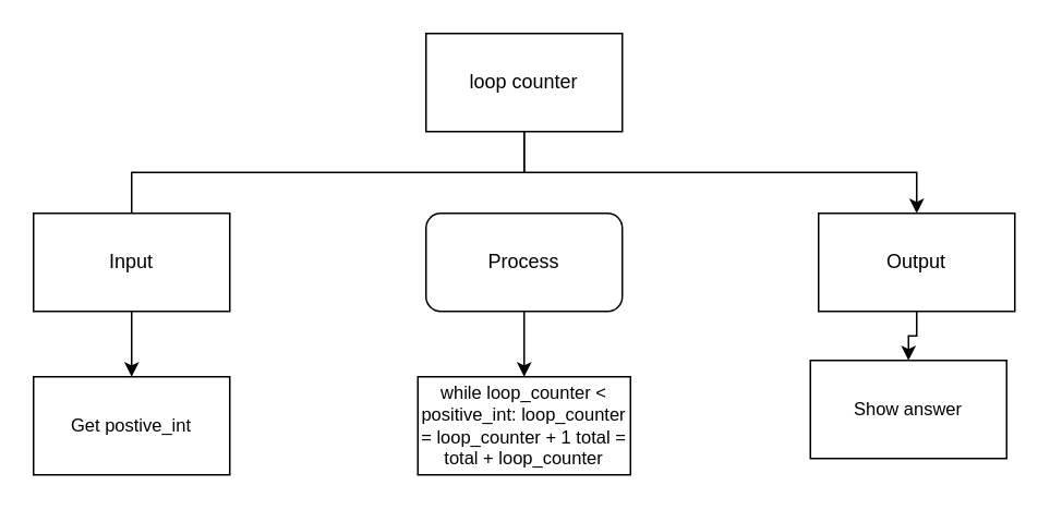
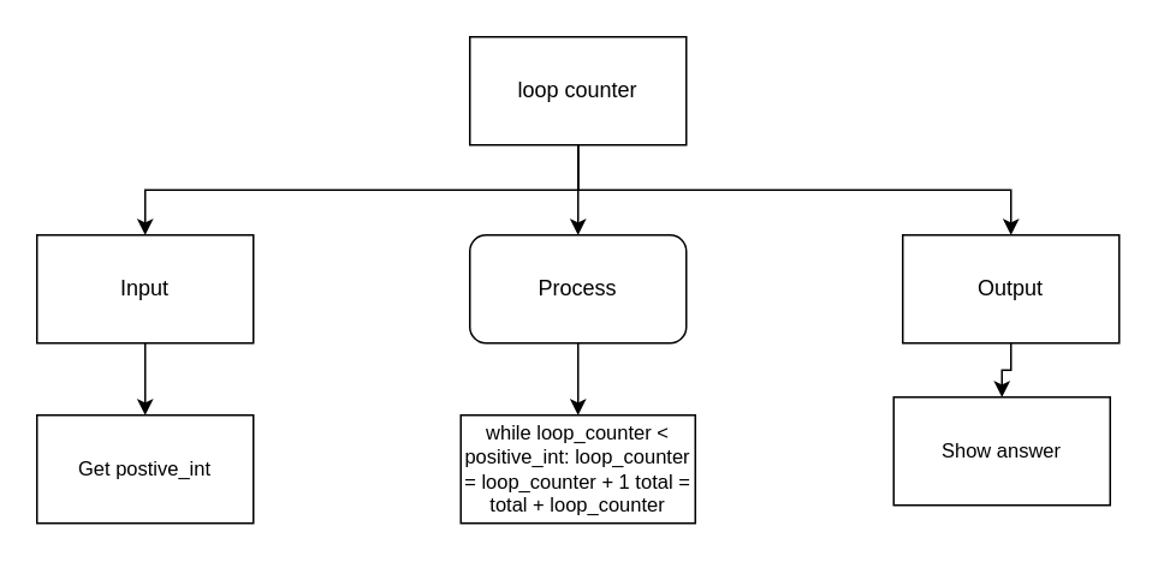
+ <mxCell id="2" style="edgeStyle=none;html=1;exitX=0.5;exitY=1;exitDx=0;exitDy=0;entryX=0.5;entryY=0;entryDx=0;entryDy=0;" parent="1" source="5" target="7" edge="1"><mxGeometry relative="1" as="geometry" /></mxCell>
- <mxCell id="3" style="edgeStyle=orthogonalEdgeStyle;html=1;exitX=0.5;exitY=1;exitDx=0;exitDy=0;entryX=0.5;entryY=0;entryDx=0;entryDy=0;rounded=0;endArrow=none;" parent="1" source="5" target="9" edge="1"><mxGeometry relative="1" as="geometry" /></mxCell>
+ <mxCell id="3" style="edgeStyle=orthogonalEdgeStyle;html=1;exitX=0.5;exitY=1;exitDx=0;exitDy=0;entryX=0.5;entryY=0;entryDx=0;entryDy=0;rounded=0;" parent="1" source="5" target="9" edge="1"><mxGeometry relative="1" as="geometry" /></mxCell>
